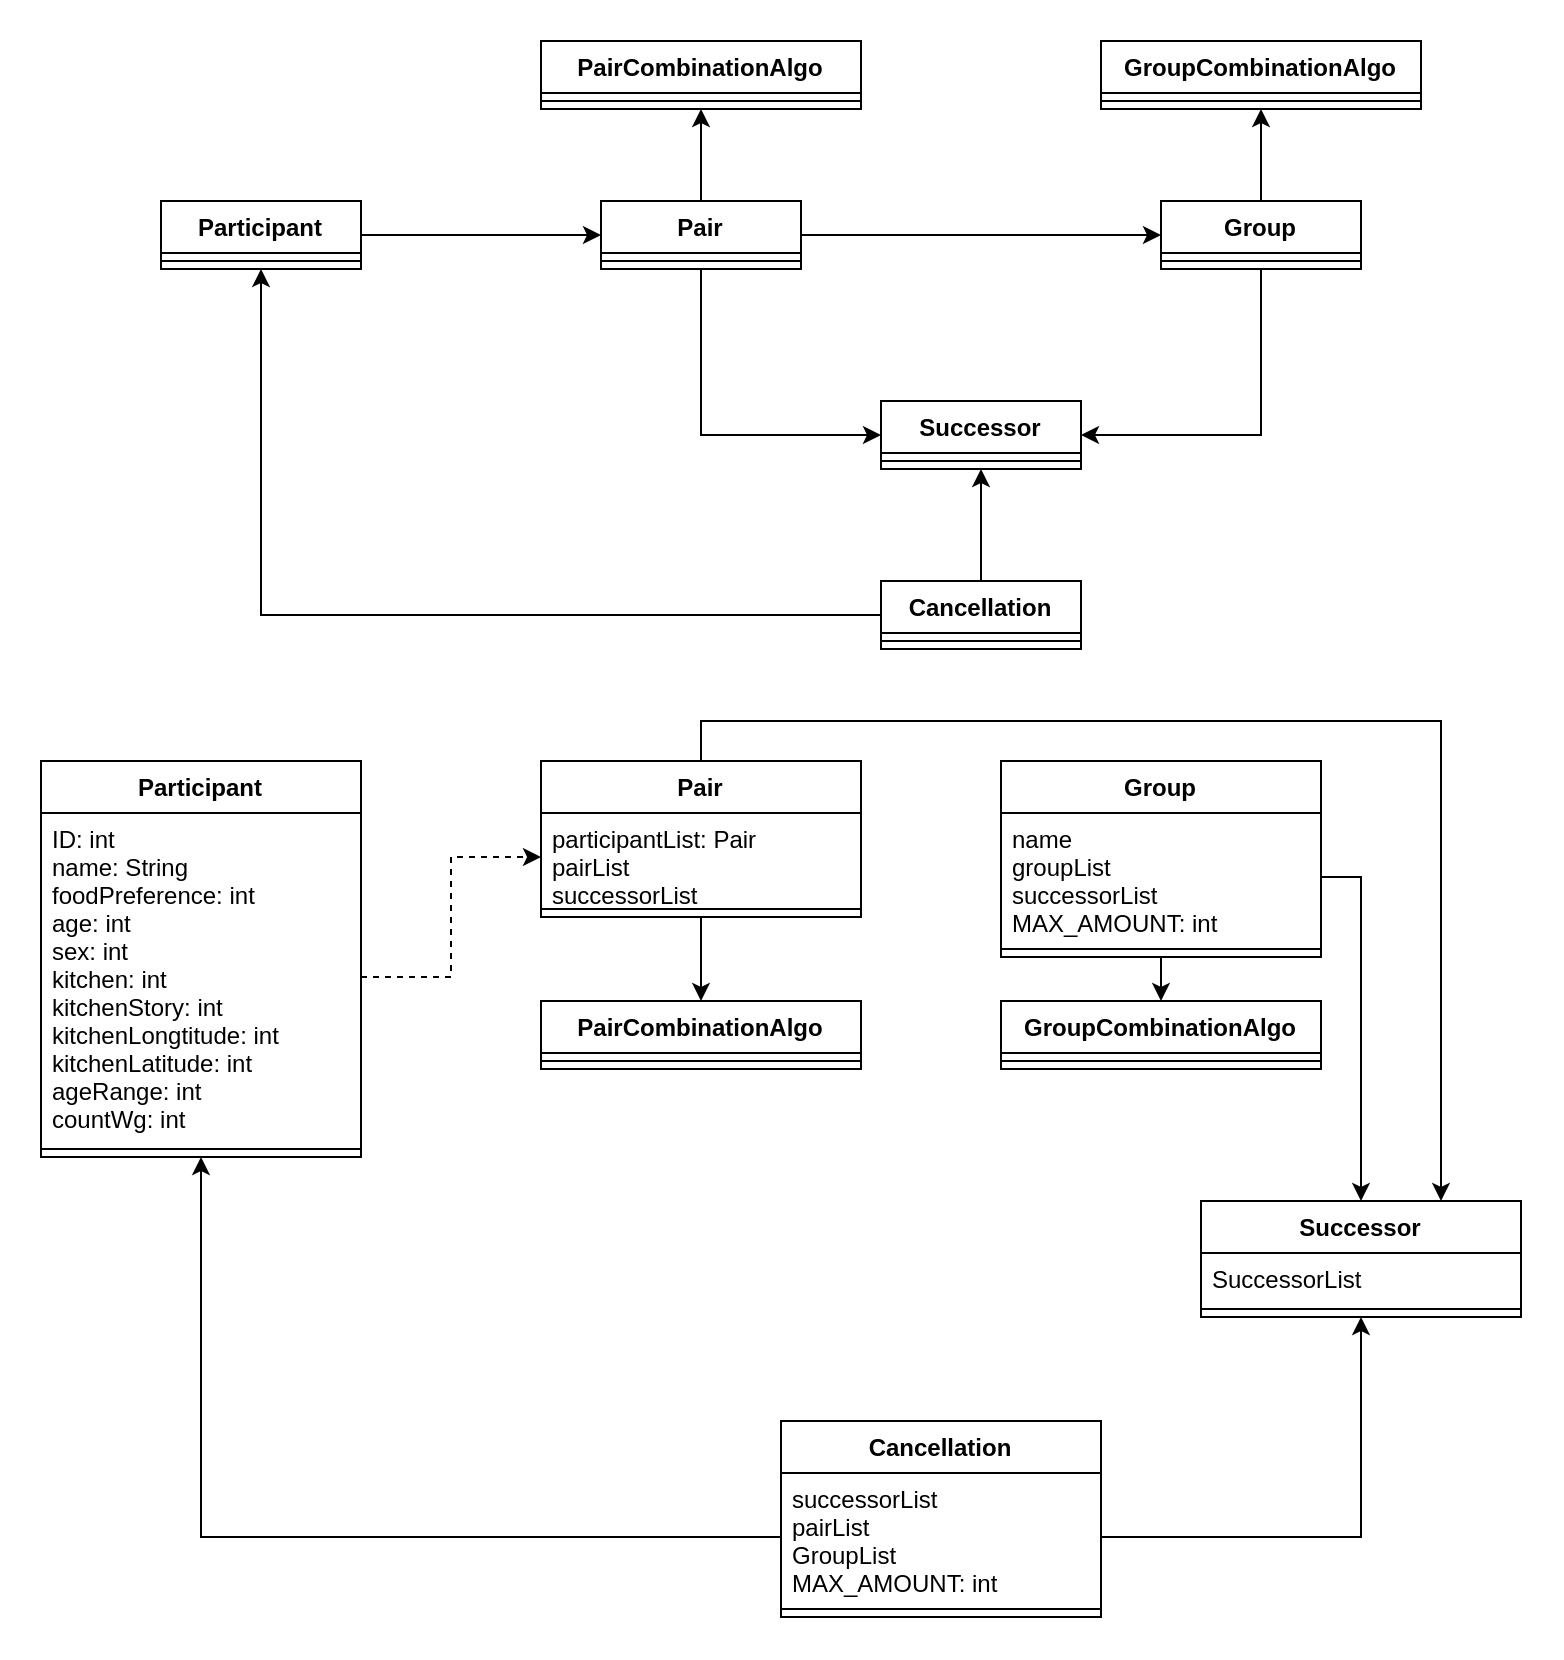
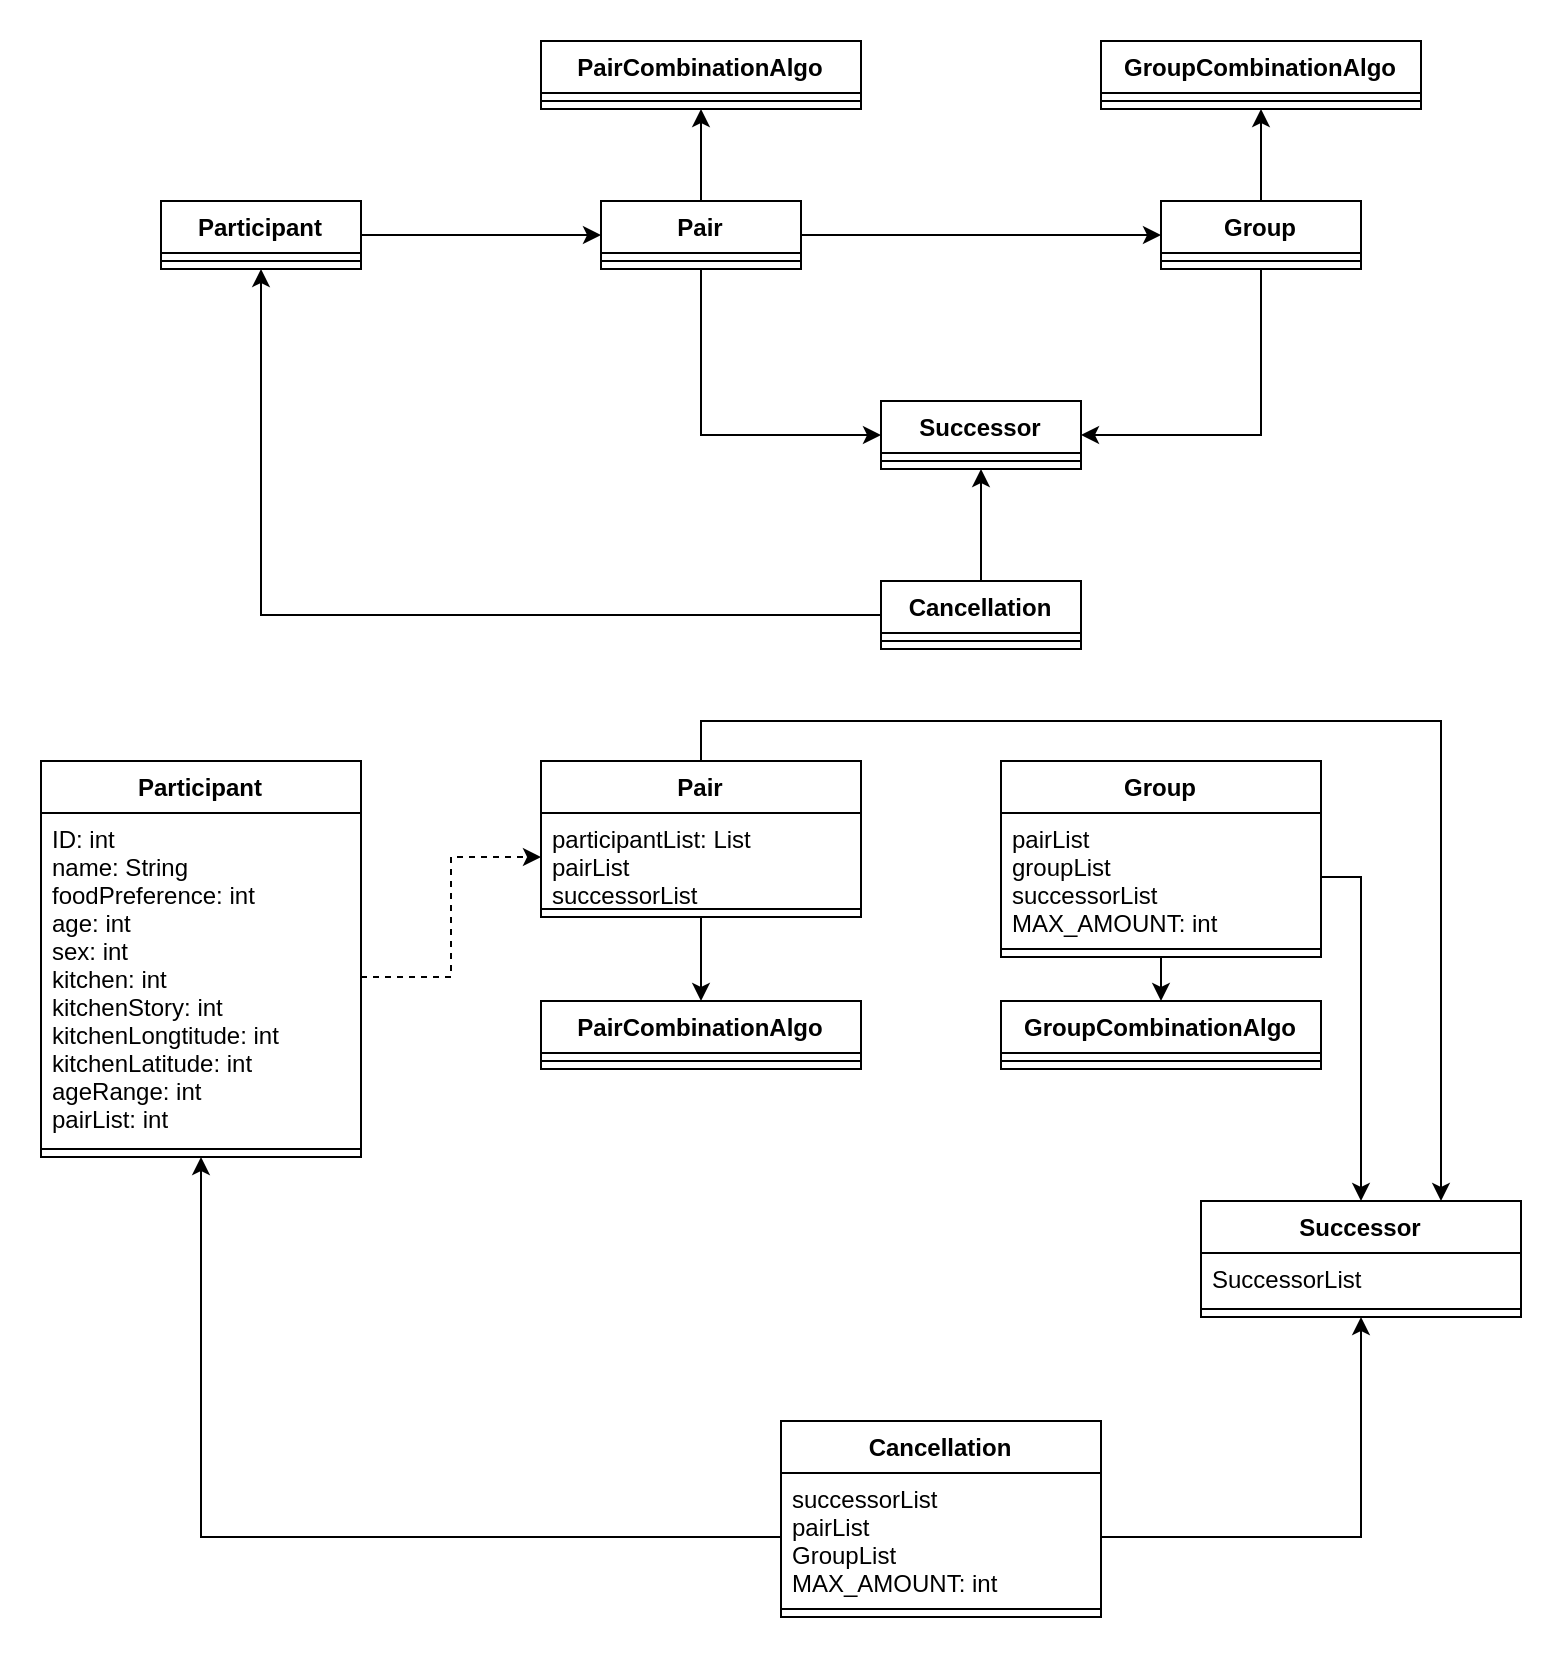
- <mxCell id="25" value="ID: int&#10;name: String&#10;foodPreference: int&#10;age: int&#10;sex: int&#10;kitchen: int&#10;kitchenStory: int&#10;kitchenLongtitude: int&#10;kitchenLatitude: int&#10;ageRange: int&#10;countWg: int" style="text;strokeColor=none;fillColor=none;align=left;verticalAlign=top;spacingLeft=4;spacingRight=4;overflow=hidden;rotatable=0;points=[[0,0.5],[1,0.5]];portConstraint=eastwest;" parent="24" vertex="1"><mxGeometry y="26" width="160" height="164" as="geometry" /></mxCell>
+ <mxCell id="25" value="ID: int&#10;name: String&#10;foodPreference: int&#10;age: int&#10;sex: int&#10;kitchen: int&#10;kitchenStory: int&#10;kitchenLongtitude: int&#10;kitchenLatitude: int&#10;ageRange: int&#10;pairList: int" style="text;strokeColor=none;fillColor=none;align=left;verticalAlign=top;spacingLeft=4;spacingRight=4;overflow=hidden;rotatable=0;points=[[0,0.5],[1,0.5]];portConstraint=eastwest;" parent="24" vertex="1"><mxGeometry y="26" width="160" height="164" as="geometry" /></mxCell>
- <mxCell id="30" value="participantList: Pair&#10;pairList&#10;successorList" style="text;strokeColor=none;fillColor=none;align=left;verticalAlign=top;spacingLeft=4;spacingRight=4;overflow=hidden;rotatable=0;points=[[0,0.5],[1,0.5]];portConstraint=eastwest;" parent="29" vertex="1"><mxGeometry y="26" width="160" height="44" as="geometry" /></mxCell>
+ <mxCell id="30" value="participantList: List&#10;pairList&#10;successorList" style="text;strokeColor=none;fillColor=none;align=left;verticalAlign=top;spacingLeft=4;spacingRight=4;overflow=hidden;rotatable=0;points=[[0,0.5],[1,0.5]];portConstraint=eastwest;" parent="29" vertex="1"><mxGeometry y="26" width="160" height="44" as="geometry" /></mxCell>
- <mxCell id="34" value="name&#10;groupList&#10;successorList&#10;MAX_AMOUNT: int&#10;" style="text;strokeColor=none;fillColor=none;align=left;verticalAlign=top;spacingLeft=4;spacingRight=4;overflow=hidden;rotatable=0;points=[[0,0.5],[1,0.5]];portConstraint=eastwest;" parent="33" vertex="1"><mxGeometry y="26" width="160" height="64" as="geometry" /></mxCell>
+ <mxCell id="34" value="pairList&#10;groupList&#10;successorList&#10;MAX_AMOUNT: int&#10;" style="text;strokeColor=none;fillColor=none;align=left;verticalAlign=top;spacingLeft=4;spacingRight=4;overflow=hidden;rotatable=0;points=[[0,0.5],[1,0.5]];portConstraint=eastwest;" parent="33" vertex="1"><mxGeometry y="26" width="160" height="64" as="geometry" /></mxCell>
